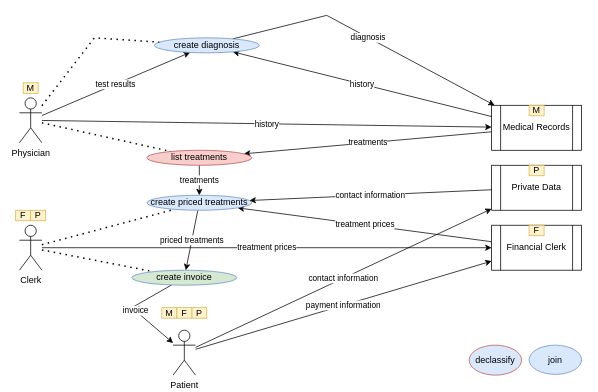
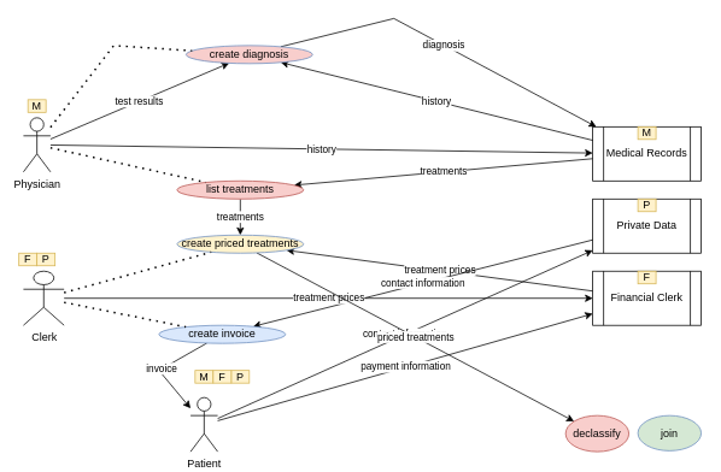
- <mxCell id="20" value="create diagnosis" style="ellipse;whiteSpace=wrap;html=1;fillColor=#dae8fc;strokeColor=#6c8ebf;" vertex="1" parent="1"><mxGeometry x="205" y="50" width="140" height="20" as="geometry" /></mxCell>
+ <mxCell id="20" value="create diagnosis" style="ellipse;whiteSpace=wrap;html=1;fillColor=#f8cecc;strokeColor=#6c8ebf;" vertex="1" parent="1"><mxGeometry x="205" y="50" width="140" height="20" as="geometry" /></mxCell>
- <mxCell id="11" value="contact information" style="edgeStyle=none;rounded=0;orthogonalLoop=1;jettySize=auto;html=1;" edge="1" parent="1" source="4" target="33"><mxGeometry relative="1" as="geometry" /></mxCell>
+ <mxCell id="11" value="contact information" style="edgeStyle=none;rounded=0;orthogonalLoop=1;jettySize=auto;html=1;" edge="1" parent="1" source="4" target="31"><mxGeometry relative="1" as="geometry" /></mxCell>
- <mxCell id="33" value="create priced treatments" style="ellipse;whiteSpace=wrap;html=1;fillColor=#dae8fc;strokeColor=#6c8ebf;" vertex="1" parent="1"><mxGeometry x="195" y="260" width="140" height="20" as="geometry" /></mxCell>
+ <mxCell id="33" value="create priced treatments" style="ellipse;whiteSpace=wrap;html=1;fillColor=#fff2cc;strokeColor=#6c8ebf;" vertex="1" parent="1"><mxGeometry x="195" y="260" width="140" height="20" as="geometry" /></mxCell>
- <mxCell id="32" value="priced treatments" style="edgeStyle=none;rounded=0;orthogonalLoop=1;jettySize=auto;html=1;" edge="1" parent="1" source="33" target="31"><mxGeometry relative="1" as="geometry" /></mxCell>
+ <mxCell id="32" value="priced treatments" style="edgeStyle=none;rounded=0;orthogonalLoop=1;jettySize=auto;html=1;" edge="1" parent="1" source="33" target="38"><mxGeometry relative="1" as="geometry" /></mxCell>
- <mxCell id="15" value="Clerk" style="shape=umlActor;verticalLabelPosition=bottom;verticalAlign=top;html=1;outlineConnect=0;" vertex="1" parent="1"><mxGeometry x="25" y="300" width="30" height="60" as="geometry" /></mxCell>
+ <mxCell id="15" value="Clerk" style="shape=umlActor;verticalLabelPosition=bottom;verticalAlign=top;html=1;outlineConnect=0;" vertex="1" parent="1"><mxGeometry x="25" y="300" width="45" height="60" as="geometry" /></mxCell>
- <mxCell id="31" value="create invoice" style="ellipse;whiteSpace=wrap;html=1;fillColor=#d5e8d4;strokeColor=#6c8ebf;" vertex="1" parent="1"><mxGeometry x="175" y="360" width="140" height="20" as="geometry" /></mxCell>
+ <mxCell id="31" value="create invoice" style="ellipse;whiteSpace=wrap;html=1;fillColor=#dae8fc;strokeColor=#6c8ebf;" vertex="1" parent="1"><mxGeometry x="175" y="360" width="140" height="20" as="geometry" /></mxCell>
- <mxCell id="23" value="Patient" style="shape=umlActor;verticalLabelPosition=bottom;verticalAlign=top;html=1;outlineConnect=0;" vertex="1" parent="1"><mxGeometry x="230" y="440" width="30" height="60" as="geometry" /></mxCell>
+ <mxCell id="23" value="Patient" style="shape=umlActor;verticalLabelPosition=bottom;verticalAlign=top;html=1;outlineConnect=0;" vertex="1" parent="1"><mxGeometry x="210" y="440" width="30" height="60" as="geometry" /></mxCell>
- <mxCell id="38" value="declassify" style="ellipse;whiteSpace=wrap;html=1;fillColor=#dae8fc;strokeColor=#b85450;" vertex="1" parent="1"><mxGeometry x="625" y="460" width="70" height="40" as="geometry" /></mxCell>
+ <mxCell id="38" value="declassify" style="ellipse;whiteSpace=wrap;html=1;fillColor=#f8cecc;strokeColor=#b85450;" vertex="1" parent="1"><mxGeometry x="625" y="460" width="70" height="40" as="geometry" /></mxCell>
- <mxCell id="39" value="join" style="ellipse;whiteSpace=wrap;html=1;fillColor=#dae8fc;strokeColor=#6c8ebf;" vertex="1" parent="1"><mxGeometry x="705" y="460" width="70" height="39" as="geometry" /></mxCell>
+ <mxCell id="39" value="join" style="ellipse;whiteSpace=wrap;html=1;fillColor=#d5e8d4;strokeColor=#6c8ebf;" vertex="1" parent="1"><mxGeometry x="705" y="460" width="70" height="39" as="geometry" /></mxCell>
